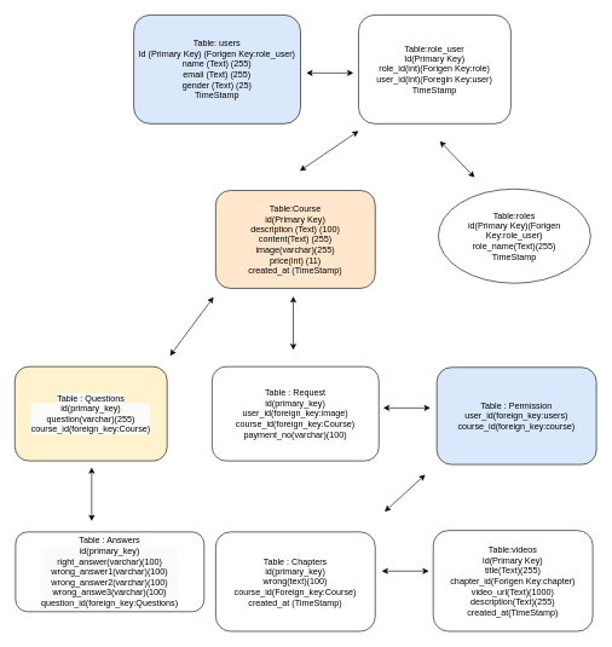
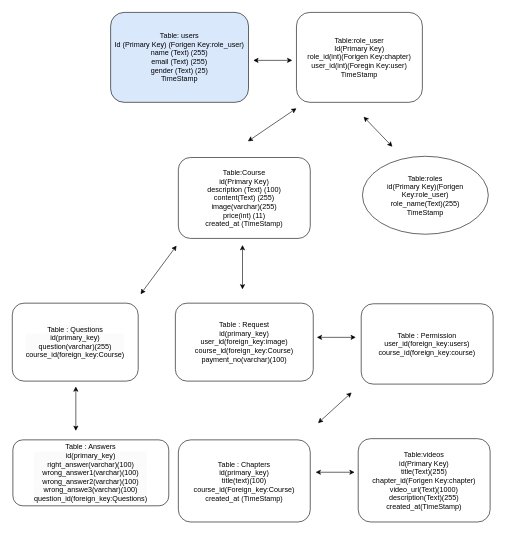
- <mxCell id="3" value="Table:role_user&lt;div&gt;Id(Primary Key)&lt;/div&gt;&lt;div&gt;role_id(int)(Forigen Key:role)&lt;/div&gt;&lt;div&gt;user_id(int)(Foregin Key:user)&lt;/div&gt;&lt;div&gt;TimeStamp&lt;br&gt;&lt;/div&gt;" style="rounded=1;whiteSpace=wrap;html=1;" parent="1" vertex="1"><mxGeometry x="494" y="20" width="210" height="150" as="geometry" /></mxCell>
+ <mxCell id="3" value="Table:role_user&lt;div&gt;Id(Primary Key)&lt;/div&gt;&lt;div&gt;role_id(int)(Forigen Key:chapter)&lt;/div&gt;&lt;div&gt;user_id(int)(Foregin Key:user)&lt;/div&gt;&lt;div&gt;TimeStamp&lt;br&gt;&lt;/div&gt;" style="rounded=1;whiteSpace=wrap;html=1;" parent="1" vertex="1"><mxGeometry x="494" y="20" width="210" height="150" as="geometry" /></mxCell>
- <mxCell id="5" value="Table:Course&lt;div&gt;&lt;div&gt;id(Primary Key)&lt;/div&gt;&lt;div&gt;description (Text) (100)&lt;br&gt;&lt;/div&gt;&lt;div&gt;content(Text) (255)&lt;/div&gt;&lt;div&gt;image(varchar)(255)&lt;/div&gt;&lt;div&gt;price(int) (11)&lt;/div&gt;&lt;/div&gt;&lt;div&gt;created_at (TimeStamp)&lt;br&gt;&lt;/div&gt;" style="rounded=1;whiteSpace=wrap;html=1;fillColor=#ffe6cc;" parent="1" vertex="1"><mxGeometry x="297" y="262" width="220" height="135" as="geometry" /></mxCell>
+ <mxCell id="5" value="Table:Course&lt;div&gt;&lt;div&gt;id(Primary Key)&lt;/div&gt;&lt;div&gt;description (Text) (100)&lt;br&gt;&lt;/div&gt;&lt;div&gt;content(Text) (255)&lt;/div&gt;&lt;div&gt;image(varchar)(255)&lt;/div&gt;&lt;div&gt;price(int) (11)&lt;/div&gt;&lt;/div&gt;&lt;div&gt;created_at (TimeStamp)&lt;br&gt;&lt;/div&gt;" style="rounded=1;whiteSpace=wrap;html=1;" parent="1" vertex="1"><mxGeometry x="297" y="262" width="220" height="135" as="geometry" /></mxCell>
- <mxCell id="17" value="&lt;br&gt;&lt;span style=&quot;color: rgb(0, 0, 0); font-family: Helvetica; font-size: 12px; font-style: normal; font-variant-ligatures: normal; font-variant-caps: normal; font-weight: 400; letter-spacing: normal; orphans: 2; text-align: center; text-indent: 0px; text-transform: none; widows: 2; word-spacing: 0px; -webkit-text-stroke-width: 0px; white-space: normal; background-color: rgb(251, 251, 251); text-decoration-thickness: initial; text-decoration-style: initial; text-decoration-color: initial; display: inline !important; float: none;&quot;&gt;Table : Questions&lt;/span&gt;&lt;div style=&quot;forced-color-adjust: none; color: rgb(0, 0, 0); font-family: Helvetica; font-size: 12px; font-style: normal; font-variant-ligatures: normal; font-variant-caps: normal; font-weight: 400; letter-spacing: normal; orphans: 2; text-align: center; text-indent: 0px; text-transform: none; widows: 2; word-spacing: 0px; -webkit-text-stroke-width: 0px; white-space: normal; background-color: rgb(251, 251, 251); text-decoration-thickness: initial; text-decoration-style: initial; text-decoration-color: initial;&quot;&gt;id(primary_key)&lt;/div&gt;&lt;div style=&quot;forced-color-adjust: none; color: rgb(0, 0, 0); font-family: Helvetica; font-size: 12px; font-style: normal; font-variant-ligatures: normal; font-variant-caps: normal; font-weight: 400; letter-spacing: normal; orphans: 2; text-align: center; text-indent: 0px; text-transform: none; widows: 2; word-spacing: 0px; -webkit-text-stroke-width: 0px; white-space: normal; background-color: rgb(251, 251, 251); text-decoration-thickness: initial; text-decoration-style: initial; text-decoration-color: initial;&quot;&gt;question(varchar)(255)&lt;/div&gt;&lt;div style=&quot;forced-color-adjust: none; color: rgb(0, 0, 0); font-family: Helvetica; font-size: 12px; font-style: normal; font-variant-ligatures: normal; font-variant-caps: normal; font-weight: 400; letter-spacing: normal; orphans: 2; text-align: center; text-indent: 0px; text-transform: none; widows: 2; word-spacing: 0px; -webkit-text-stroke-width: 0px; white-space: normal; background-color: rgb(251, 251, 251); text-decoration-thickness: initial; text-decoration-style: initial; text-decoration-color: initial;&quot;&gt;course_id(foreign_key:Course)&lt;/div&gt;&lt;div&gt;&lt;br&gt;&lt;/div&gt;" style="rounded=1;whiteSpace=wrap;html=1;fillColor=#fff2cc;" vertex="1" parent="1"><mxGeometry x="20" y="505" width="210" height="130" as="geometry" /></mxCell>
+ <mxCell id="17" value="&lt;br&gt;&lt;span style=&quot;color: rgb(0, 0, 0); font-family: Helvetica; font-size: 12px; font-style: normal; font-variant-ligatures: normal; font-variant-caps: normal; font-weight: 400; letter-spacing: normal; orphans: 2; text-align: center; text-indent: 0px; text-transform: none; widows: 2; word-spacing: 0px; -webkit-text-stroke-width: 0px; white-space: normal; background-color: rgb(251, 251, 251); text-decoration-thickness: initial; text-decoration-style: initial; text-decoration-color: initial; display: inline !important; float: none;&quot;&gt;Table : Questions&lt;/span&gt;&lt;div style=&quot;forced-color-adjust: none; color: rgb(0, 0, 0); font-family: Helvetica; font-size: 12px; font-style: normal; font-variant-ligatures: normal; font-variant-caps: normal; font-weight: 400; letter-spacing: normal; orphans: 2; text-align: center; text-indent: 0px; text-transform: none; widows: 2; word-spacing: 0px; -webkit-text-stroke-width: 0px; white-space: normal; background-color: rgb(251, 251, 251); text-decoration-thickness: initial; text-decoration-style: initial; text-decoration-color: initial;&quot;&gt;id(primary_key)&lt;/div&gt;&lt;div style=&quot;forced-color-adjust: none; color: rgb(0, 0, 0); font-family: Helvetica; font-size: 12px; font-style: normal; font-variant-ligatures: normal; font-variant-caps: normal; font-weight: 400; letter-spacing: normal; orphans: 2; text-align: center; text-indent: 0px; text-transform: none; widows: 2; word-spacing: 0px; -webkit-text-stroke-width: 0px; white-space: normal; background-color: rgb(251, 251, 251); text-decoration-thickness: initial; text-decoration-style: initial; text-decoration-color: initial;&quot;&gt;question(varchar)(255)&lt;/div&gt;&lt;div style=&quot;forced-color-adjust: none; color: rgb(0, 0, 0); font-family: Helvetica; font-size: 12px; font-style: normal; font-variant-ligatures: normal; font-variant-caps: normal; font-weight: 400; letter-spacing: normal; orphans: 2; text-align: center; text-indent: 0px; text-transform: none; widows: 2; word-spacing: 0px; -webkit-text-stroke-width: 0px; white-space: normal; background-color: rgb(251, 251, 251); text-decoration-thickness: initial; text-decoration-style: initial; text-decoration-color: initial;&quot;&gt;course_id(foreign_key:Course)&lt;/div&gt;&lt;div&gt;&lt;br&gt;&lt;/div&gt;" style="rounded=1;whiteSpace=wrap;html=1;" vertex="1" parent="1"><mxGeometry x="20" y="505" width="210" height="130" as="geometry" /></mxCell>
- <mxCell id="9" value="Table : Permission&lt;div&gt;user_id(foreign_key:users)&lt;/div&gt;&lt;div&gt;course_id(foreign_key:course)&lt;/div&gt;" style="rounded=1;whiteSpace=wrap;html=1;fillColor=#dae8fc;" parent="1" vertex="1"><mxGeometry x="602" y="506" width="220" height="134" as="geometry" /></mxCell>
+ <mxCell id="9" value="Table : Permission&lt;div&gt;user_id(foreign_key:users)&lt;/div&gt;&lt;div&gt;course_id(foreign_key:course)&lt;/div&gt;" style="rounded=1;whiteSpace=wrap;html=1;" parent="1" vertex="1"><mxGeometry x="602" y="506" width="220" height="134" as="geometry" /></mxCell>
- <mxCell id="7" value="Table : Chapters&lt;div&gt;id(primary_key)&lt;/div&gt;&lt;div&gt;wrong(text)(100)&lt;/div&gt;&lt;div&gt;course_id(Foreign_key:Course)&lt;/div&gt;&lt;div&gt;created_at (TimeStamp)&lt;/div&gt;" style="rounded=1;whiteSpace=wrap;html=1;" parent="1" vertex="1"><mxGeometry x="297" y="733" width="220" height="137" as="geometry" /></mxCell>
+ <mxCell id="7" value="Table : Chapters&lt;div&gt;id(primary_key)&lt;/div&gt;&lt;div&gt;title(text)(100)&lt;/div&gt;&lt;div&gt;course_id(Foreign_key:Course)&lt;/div&gt;&lt;div&gt;created_at (TimeStamp)&lt;/div&gt;" style="rounded=1;whiteSpace=wrap;html=1;" parent="1" vertex="1"><mxGeometry x="297" y="733" width="220" height="137" as="geometry" /></mxCell>
